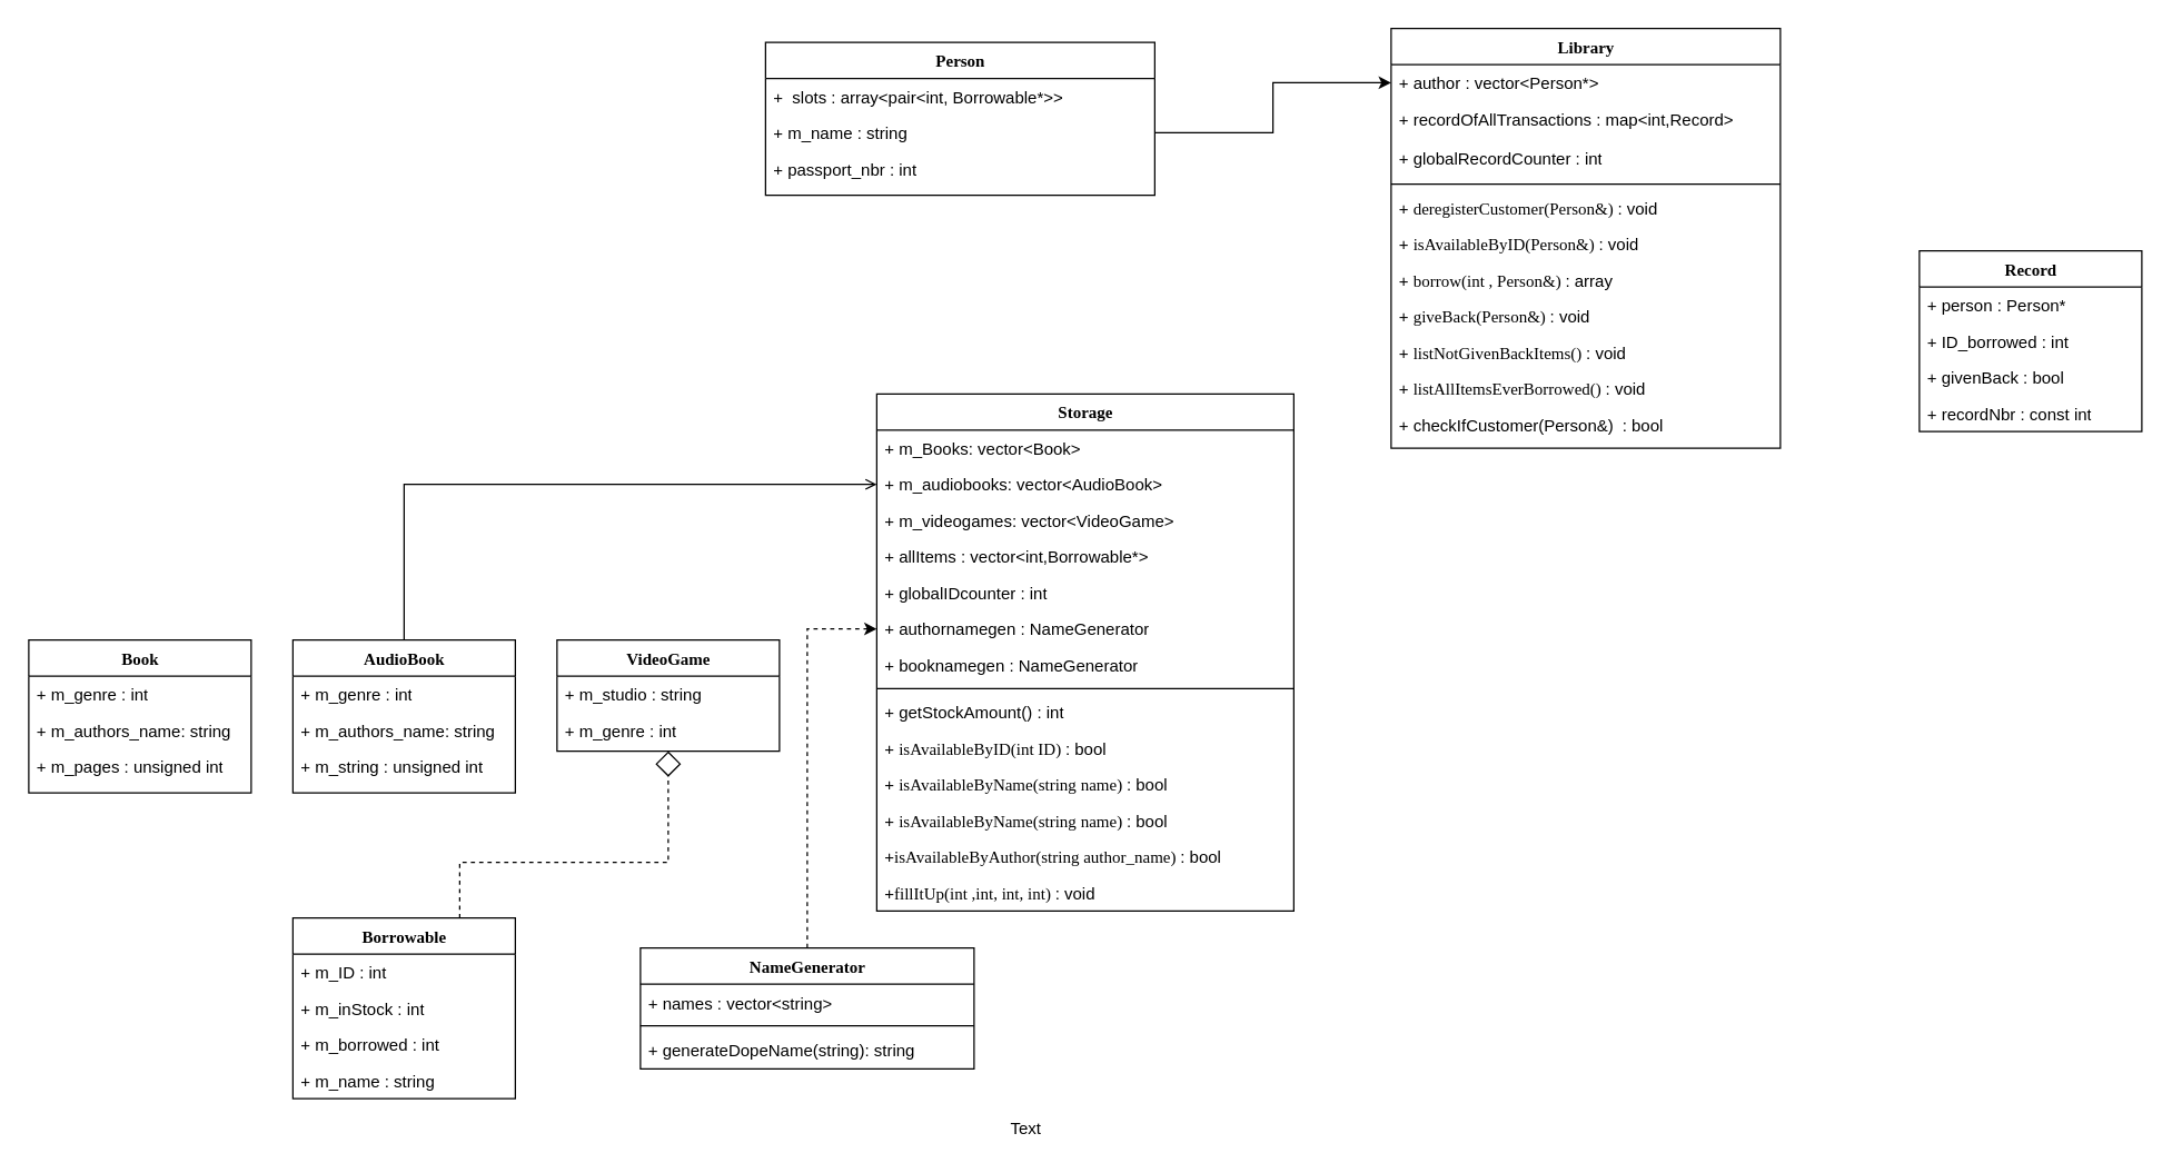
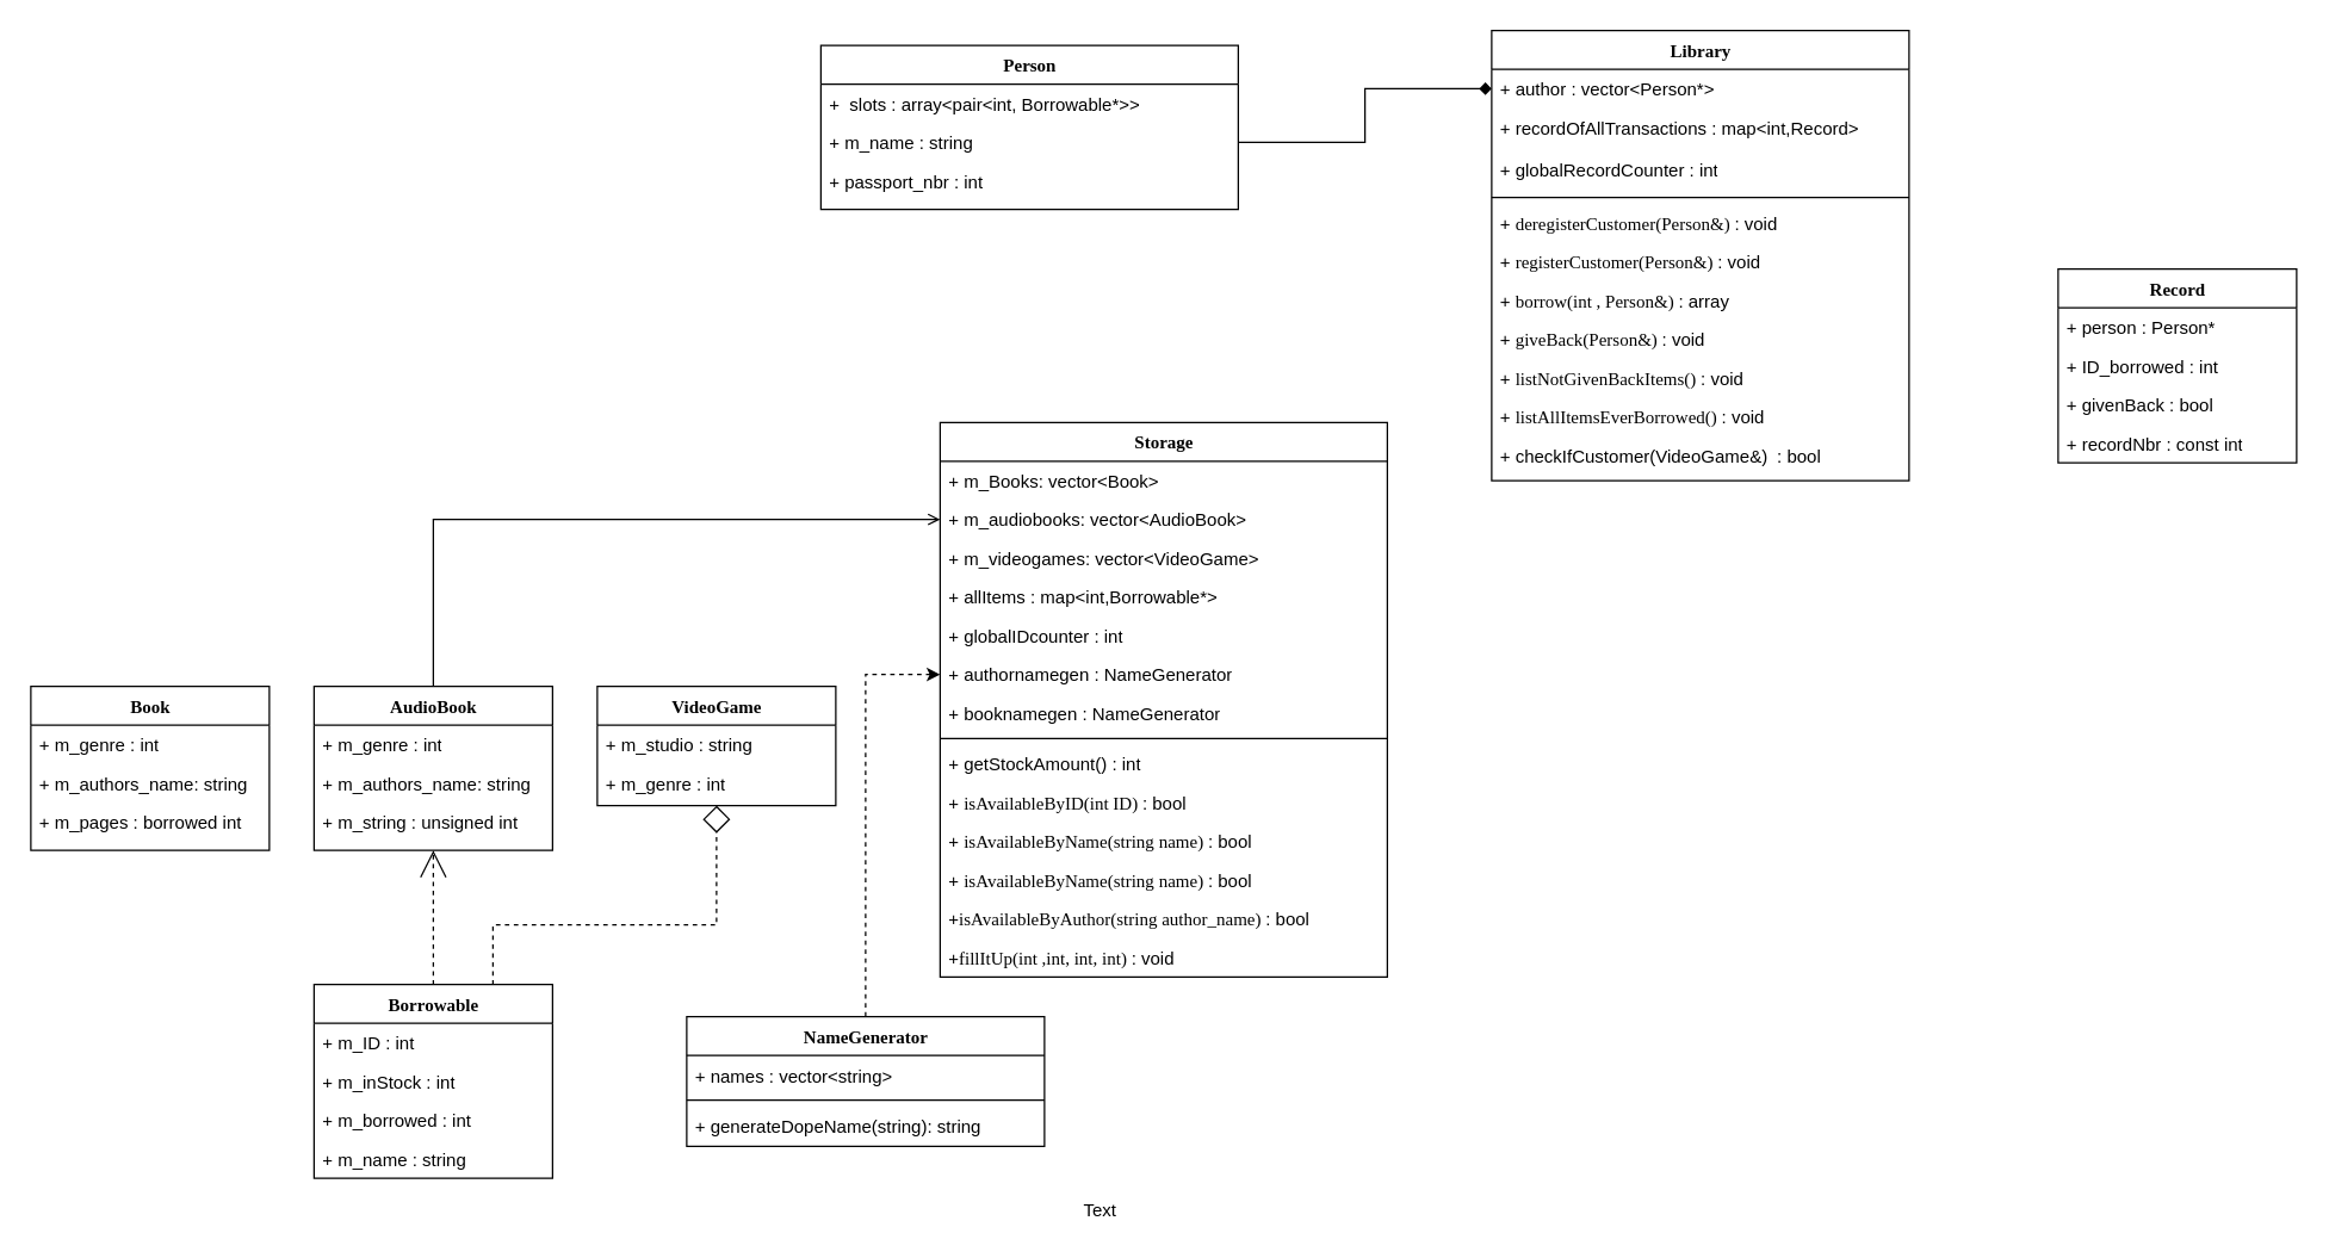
- <mxCell id="63" style="edgeStyle=orthogonalEdgeStyle;rounded=0;orthogonalLoop=1;jettySize=auto;html=1;exitX=1;exitY=0.5;exitDx=0;exitDy=0;entryX=0;entryY=0.5;entryDx=0;entryDy=0;fontColor=#000000;" edge="1" parent="1" source="50" target="7"><mxGeometry relative="1" as="geometry" /></mxCell>
+ <mxCell id="63" style="edgeStyle=orthogonalEdgeStyle;rounded=0;orthogonalLoop=1;jettySize=auto;html=1;exitX=1;exitY=0.5;exitDx=0;exitDy=0;entryX=0;entryY=0.5;entryDx=0;entryDy=0;fontColor=#000000;endArrow=diamond;" edge="1" parent="1" source="50" target="7"><mxGeometry relative="1" as="geometry" /></mxCell>
- <mxCell id="12" value="+&amp;nbsp;&lt;span style=&quot;font-family: &amp;quot;fira code medium&amp;quot;;&quot;&gt;isAvailableByID&lt;/span&gt;&lt;span style=&quot;font-family: &amp;quot;fira code medium&amp;quot;;&quot;&gt;(&lt;/span&gt;&lt;span style=&quot;font-family: &amp;quot;fira code medium&amp;quot;;&quot;&gt;Person&lt;/span&gt;&lt;span style=&quot;font-family: &amp;quot;fira code medium&amp;quot;;&quot;&gt;&amp;amp;&lt;/span&gt;&lt;span style=&quot;font-family: &amp;quot;fira code medium&amp;quot;;&quot;&gt;)&amp;nbsp;&lt;/span&gt;&lt;span&gt;: void&lt;/span&gt;" style="text;html=1;strokeColor=none;fillColor=none;align=left;verticalAlign=top;spacingLeft=4;spacingRight=4;whiteSpace=wrap;overflow=hidden;rotatable=0;points=[[0,0.5],[1,0.5]];portConstraint=eastwest;fontColor=#000000;" vertex="1" parent="6"><mxGeometry y="142" width="280" height="26" as="geometry" /></mxCell>
+ <mxCell id="12" value="+&amp;nbsp;&lt;span style=&quot;font-family: &amp;quot;fira code medium&amp;quot;;&quot;&gt;registerCustomer&lt;/span&gt;&lt;span style=&quot;font-family: &amp;quot;fira code medium&amp;quot;;&quot;&gt;(&lt;/span&gt;&lt;span style=&quot;font-family: &amp;quot;fira code medium&amp;quot;;&quot;&gt;Person&lt;/span&gt;&lt;span style=&quot;font-family: &amp;quot;fira code medium&amp;quot;;&quot;&gt;&amp;amp;&lt;/span&gt;&lt;span style=&quot;font-family: &amp;quot;fira code medium&amp;quot;;&quot;&gt;)&amp;nbsp;&lt;/span&gt;&lt;span&gt;: void&lt;/span&gt;" style="text;html=1;strokeColor=none;fillColor=none;align=left;verticalAlign=top;spacingLeft=4;spacingRight=4;whiteSpace=wrap;overflow=hidden;rotatable=0;points=[[0,0.5],[1,0.5]];portConstraint=eastwest;fontColor=#000000;" vertex="1" parent="6"><mxGeometry y="142" width="280" height="26" as="geometry" /></mxCell>
- <mxCell id="17" value="+ &lt;font&gt;checkIfCustomer(Person&amp;amp;)&amp;nbsp;&lt;/font&gt;&lt;span style=&quot;font-family: &amp;quot;fira code medium&amp;quot;;&quot;&gt;&amp;nbsp;&lt;/span&gt;&lt;span&gt;: bool&lt;/span&gt;" style="text;html=1;strokeColor=none;fillColor=none;align=left;verticalAlign=top;spacingLeft=4;spacingRight=4;whiteSpace=wrap;overflow=hidden;rotatable=0;points=[[0,0.5],[1,0.5]];portConstraint=eastwest;fontColor=#000000;" vertex="1" parent="6"><mxGeometry y="272" width="280" height="26" as="geometry" /></mxCell>
+ <mxCell id="17" value="+ &lt;font&gt;checkIfCustomer(VideoGame&amp;amp;)&amp;nbsp;&lt;/font&gt;&lt;span style=&quot;font-family: &amp;quot;fira code medium&amp;quot;;&quot;&gt;&amp;nbsp;&lt;/span&gt;&lt;span&gt;: bool&lt;/span&gt;" style="text;html=1;strokeColor=none;fillColor=none;align=left;verticalAlign=top;spacingLeft=4;spacingRight=4;whiteSpace=wrap;overflow=hidden;rotatable=0;points=[[0,0.5],[1,0.5]];portConstraint=eastwest;fontColor=#000000;" vertex="1" parent="6"><mxGeometry y="272" width="280" height="26" as="geometry" /></mxCell>
- <mxCell id="22" value="+ allItems : vector&amp;lt;int,Borrowable*&amp;gt;" style="text;html=1;strokeColor=none;fillColor=none;align=left;verticalAlign=top;spacingLeft=4;spacingRight=4;whiteSpace=wrap;overflow=hidden;rotatable=0;points=[[0,0.5],[1,0.5]];portConstraint=eastwest;" vertex="1" parent="18"><mxGeometry y="104" width="300" height="26" as="geometry" /></mxCell>
+ <mxCell id="22" value="+ allItems : map&amp;lt;int,Borrowable*&amp;gt;" style="text;html=1;strokeColor=none;fillColor=none;align=left;verticalAlign=top;spacingLeft=4;spacingRight=4;whiteSpace=wrap;overflow=hidden;rotatable=0;points=[[0,0.5],[1,0.5]];portConstraint=eastwest;" vertex="1" parent="18"><mxGeometry y="104" width="300" height="26" as="geometry" /></mxCell>
- <mxCell id="5" value="+ m_pages : unsigned int" style="text;html=1;strokeColor=none;fillColor=none;align=left;verticalAlign=top;spacingLeft=4;spacingRight=4;whiteSpace=wrap;overflow=hidden;rotatable=0;points=[[0,0.5],[1,0.5]];portConstraint=eastwest;" parent="2" vertex="1"><mxGeometry y="78" width="160" height="26" as="geometry" /></mxCell>
+ <mxCell id="5" value="+ m_pages : borrowed int" style="text;html=1;strokeColor=none;fillColor=none;align=left;verticalAlign=top;spacingLeft=4;spacingRight=4;whiteSpace=wrap;overflow=hidden;rotatable=0;points=[[0,0.5],[1,0.5]];portConstraint=eastwest;" parent="2" vertex="1"><mxGeometry y="78" width="160" height="26" as="geometry" /></mxCell>
+ <mxCell id="57" style="edgeStyle=orthogonalEdgeStyle;rounded=0;html=1;dashed=1;labelBackgroundColor=none;startArrow=none;startFill=0;startSize=8;endArrow=open;endFill=0;endSize=16;fontFamily=Verdana;fontSize=12;exitX=0.5;exitY=0;exitDx=0;exitDy=0;entryX=0.5;entryY=1;entryDx=0;entryDy=0;" edge="1" parent="1" source="33" target="53"><mxGeometry relative="1" as="geometry"><Array as="points"><mxPoint x="290" y="610" /><mxPoint x="290" y="610" /></Array><mxPoint x="570" y="670" as="sourcePoint" /><mxPoint x="380" y="580" as="targetPoint" /></mxGeometry></mxCell>
